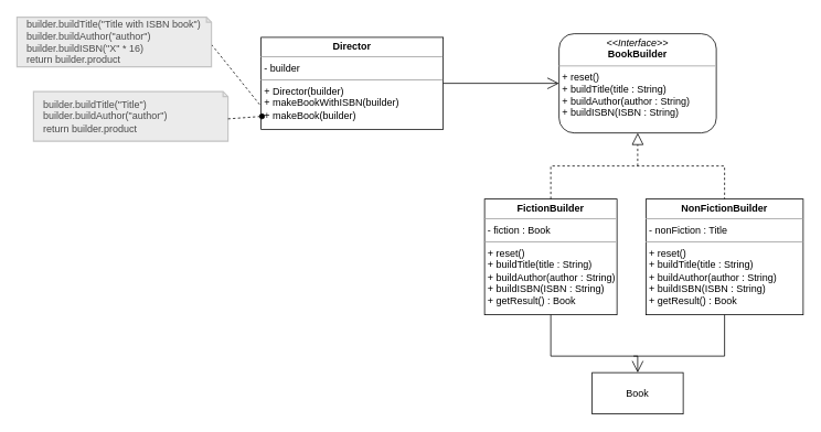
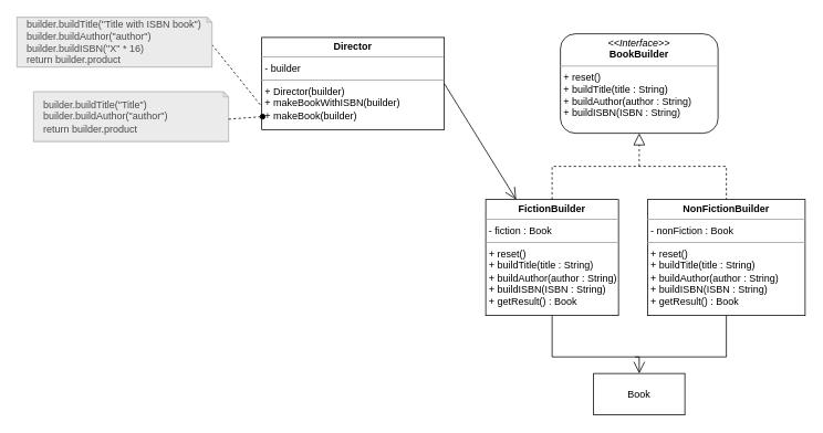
- <mxCell id="10" value="" style="endArrow=open;endFill=1;endSize=12;html=1;rounded=0;exitX=1;exitY=0.5;exitDx=0;exitDy=0;entryX=0;entryY=0.5;entryDx=0;entryDy=0;" edge="1" parent="1" source="2" target="3"><mxGeometry width="160" relative="1" as="geometry"><mxPoint x="655" y="290" as="sourcePoint" /><mxPoint x="685" y="115" as="targetPoint" /></mxGeometry></mxCell>
+ <mxCell id="10" value="" style="endArrow=open;endFill=1;endSize=12;html=1;rounded=0;exitX=1;exitY=0.5;exitDx=0;exitDy=0;" edge="1" parent="1" source="2" target="4"><mxGeometry width="160" relative="1" as="geometry"><mxPoint x="655" y="290" as="sourcePoint" /><mxPoint x="685" y="115" as="targetPoint" /></mxGeometry></mxCell>
- <mxCell id="5" value="&lt;p style=&quot;margin:0px;margin-top:4px;text-align:center;&quot;&gt;&lt;b&gt;NonFictionBuilder&lt;/b&gt;&lt;/p&gt;&lt;hr size=&quot;1&quot;&gt;&lt;p style=&quot;margin:0px;margin-left:4px;&quot;&gt;- nonFiction : Title&lt;/p&gt;&lt;hr size=&quot;1&quot;&gt;&lt;p style=&quot;border-color: var(--border-color); margin: 0px 0px 0px 4px;&quot;&gt;+ reset()&lt;/p&gt;&lt;p style=&quot;border-color: var(--border-color); margin: 0px 0px 0px 4px;&quot;&gt;+ buildTitle(title : String)&lt;/p&gt;&lt;p style=&quot;border-color: var(--border-color); margin: 0px 0px 0px 4px;&quot;&gt;+ buildAuthor(author : String)&lt;/p&gt;&lt;p style=&quot;border-color: var(--border-color); margin: 0px 0px 0px 4px;&quot;&gt;+ buildISBN(ISBN : String)&lt;/p&gt;&lt;p style=&quot;border-color: var(--border-color); margin: 0px 0px 0px 4px;&quot;&gt;+ getResult() : Book&lt;/p&gt;" style="verticalAlign=top;align=left;overflow=fill;fontSize=12;fontFamily=Helvetica;html=1;whiteSpace=wrap;" vertex="1" parent="1"><mxGeometry x="780" y="240" width="190" height="140" as="geometry" /></mxCell>
+ <mxCell id="5" value="&lt;p style=&quot;margin:0px;margin-top:4px;text-align:center;&quot;&gt;&lt;b&gt;NonFictionBuilder&lt;/b&gt;&lt;/p&gt;&lt;hr size=&quot;1&quot;&gt;&lt;p style=&quot;margin:0px;margin-left:4px;&quot;&gt;- nonFiction : Book&lt;/p&gt;&lt;hr size=&quot;1&quot;&gt;&lt;p style=&quot;border-color: var(--border-color); margin: 0px 0px 0px 4px;&quot;&gt;+ reset()&lt;/p&gt;&lt;p style=&quot;border-color: var(--border-color); margin: 0px 0px 0px 4px;&quot;&gt;+ buildTitle(title : String)&lt;/p&gt;&lt;p style=&quot;border-color: var(--border-color); margin: 0px 0px 0px 4px;&quot;&gt;+ buildAuthor(author : String)&lt;/p&gt;&lt;p style=&quot;border-color: var(--border-color); margin: 0px 0px 0px 4px;&quot;&gt;+ buildISBN(ISBN : String)&lt;/p&gt;&lt;p style=&quot;border-color: var(--border-color); margin: 0px 0px 0px 4px;&quot;&gt;+ getResult() : Book&lt;/p&gt;" style="verticalAlign=top;align=left;overflow=fill;fontSize=12;fontFamily=Helvetica;html=1;whiteSpace=wrap;" vertex="1" parent="1"><mxGeometry x="780" y="240" width="190" height="140" as="geometry" /></mxCell>
